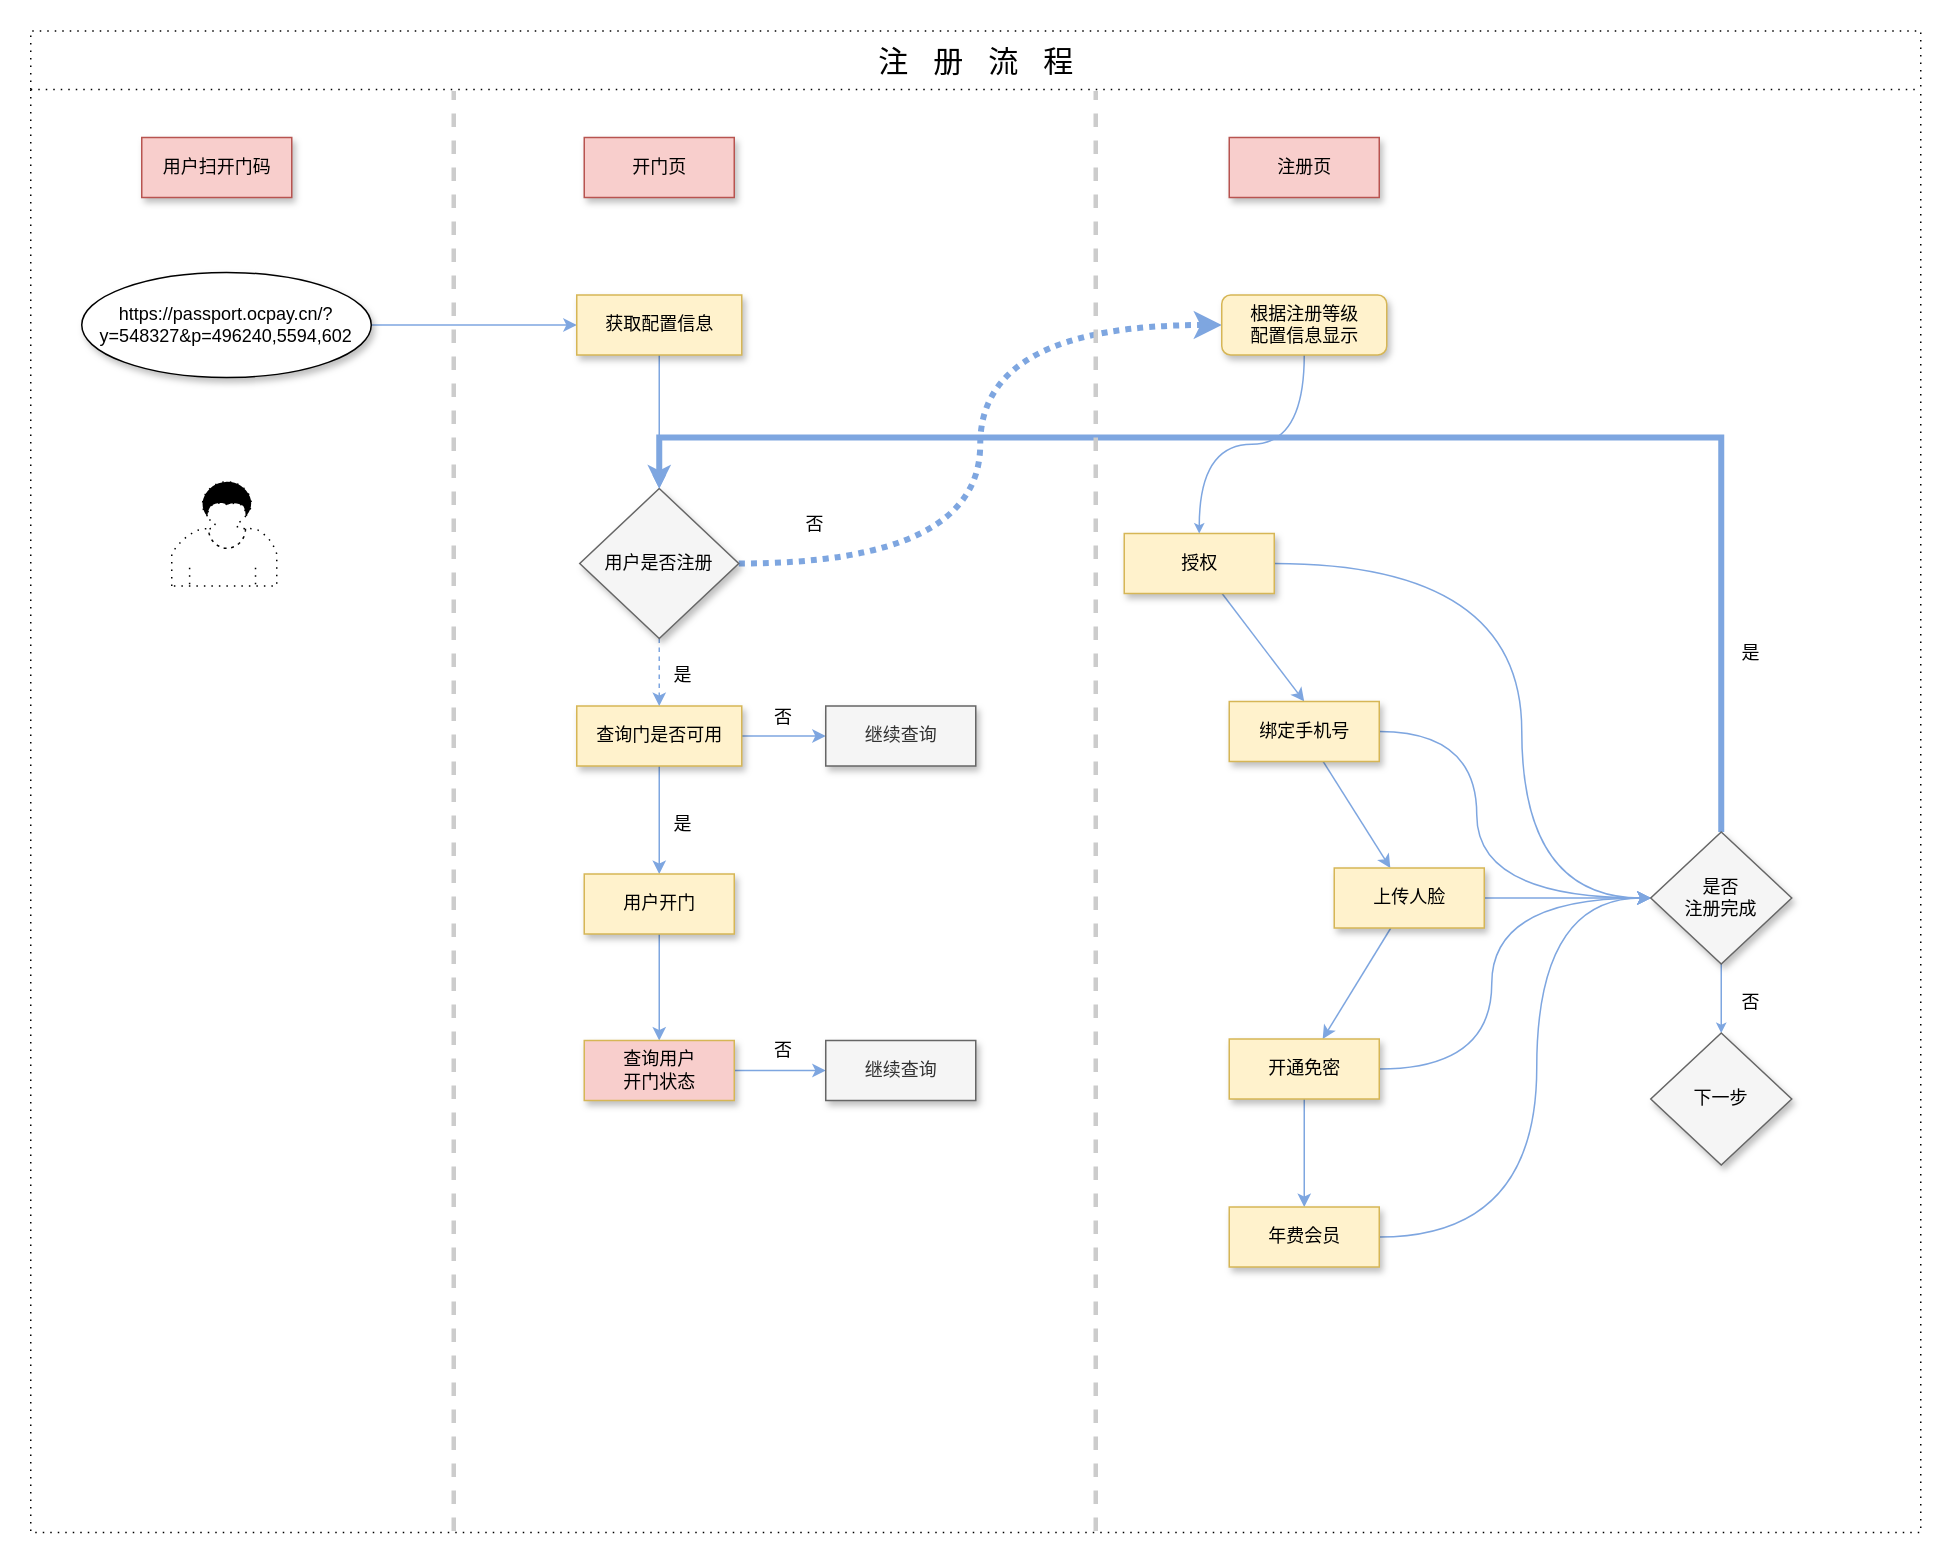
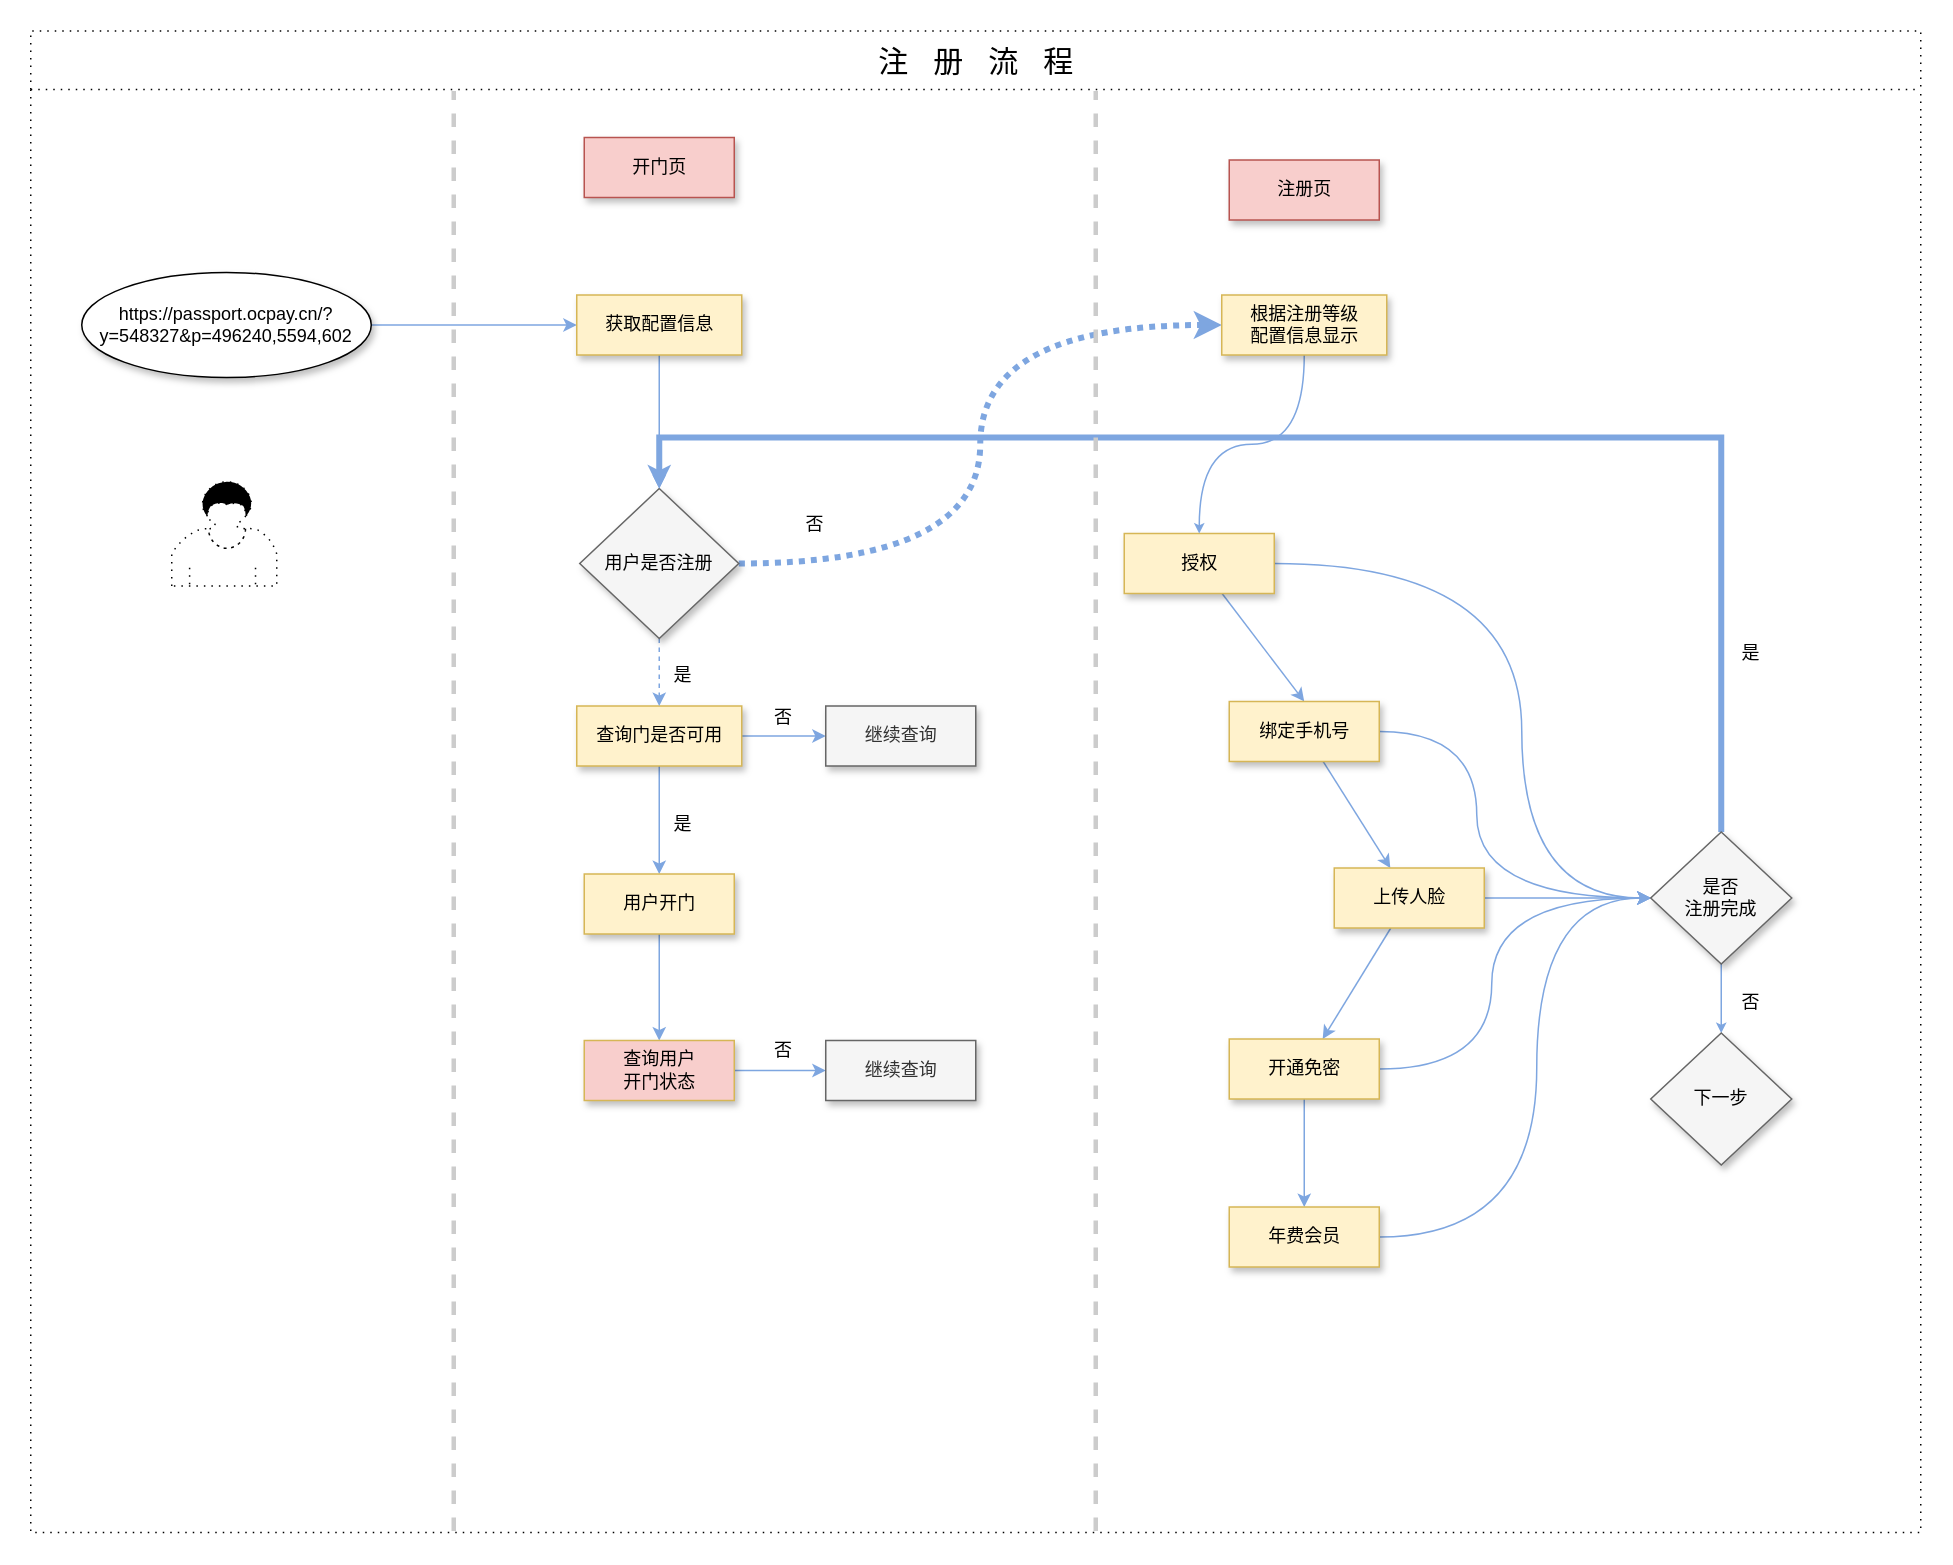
- <mxCell id="39" value="用户扫开门码" style="html=1;fillColor=#f8cecc;strokeColor=#b85450;shadow=1;" vertex="1" parent="1"><mxGeometry x="94" y="91" width="100" height="40" as="geometry" /></mxCell>
- <mxCell id="5" value="注册页" style="html=1;fillColor=#f8cecc;strokeColor=#b85450;shadow=1;" vertex="1" parent="1"><mxGeometry x="819" y="91" width="100" height="40" as="geometry" /></mxCell>
+ <mxCell id="5" value="注册页" style="html=1;fillColor=#f8cecc;strokeColor=#b85450;shadow=1;" vertex="1" parent="1"><mxGeometry x="819" y="106" width="100" height="40" as="geometry" /></mxCell>
- <mxCell id="41" value="&lt;div style=&quot;text-align: left&quot;&gt;根据注册等级&lt;/div&gt;&lt;div style=&quot;text-align: left&quot;&gt;配置信息&lt;span&gt;显示&lt;/span&gt;&lt;/div&gt;" style="html=1;fillColor=#fff2cc;strokeColor=#d6b656;shadow=1;rounded=1;" vertex="1" parent="1"><mxGeometry x="814" y="196" width="110" height="40" as="geometry" /></mxCell>
+ <mxCell id="41" value="&lt;div style=&quot;text-align: left&quot;&gt;根据注册等级&lt;/div&gt;&lt;div style=&quot;text-align: left&quot;&gt;配置信息&lt;span&gt;显示&lt;/span&gt;&lt;/div&gt;" style="html=1;fillColor=#fff2cc;strokeColor=#d6b656;shadow=1;" vertex="1" parent="1"><mxGeometry x="814" y="196" width="110" height="40" as="geometry" /></mxCell>
